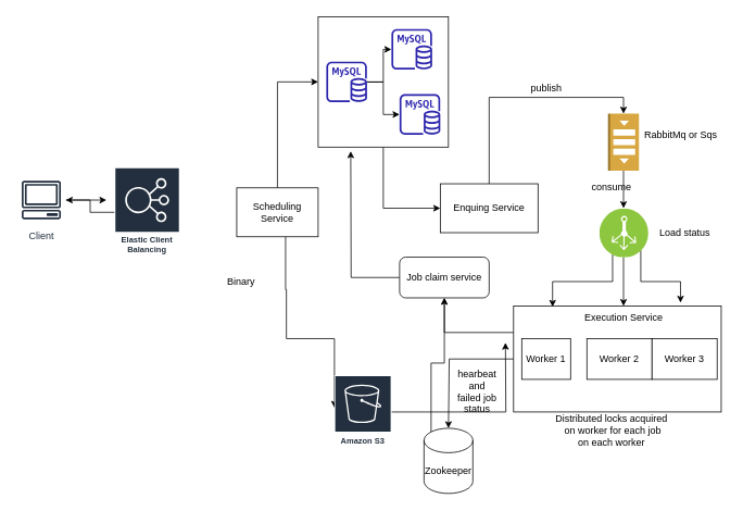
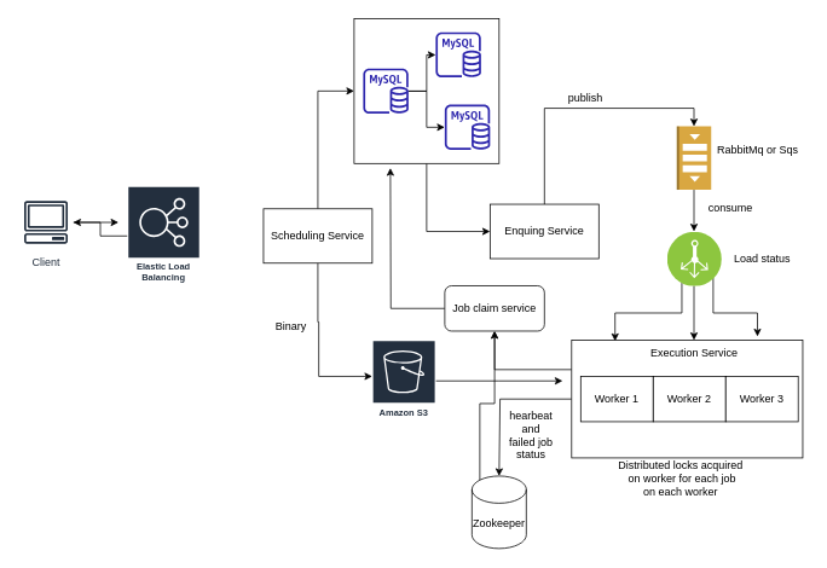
- <mxCell id="23" value="publish" style="text;html=1;align=center;verticalAlign=middle;resizable=0;points=[];autosize=1;strokeColor=none;fillColor=none;" vertex="1" parent="1"><mxGeometry x="640" y="93" width="60" height="30" as="geometry" /></mxCell>
+ <mxCell id="23" value="publish" style="text;html=1;align=center;verticalAlign=middle;resizable=0;points=[];autosize=1;strokeColor=none;fillColor=none;" vertex="1" parent="1"><mxGeometry x="615" y="93" width="60" height="30" as="geometry" /></mxCell>
- <mxCell id="29" value="consume" style="text;html=1;align=center;verticalAlign=middle;resizable=0;points=[];autosize=1;strokeColor=none;fillColor=none;" vertex="1" parent="1"><mxGeometry x="715" y="215" width="70" height="30" as="geometry" /></mxCell>
+ <mxCell id="29" value="consume" style="text;html=1;align=center;verticalAlign=middle;resizable=0;points=[];autosize=1;strokeColor=none;fillColor=none;" vertex="1" parent="1"><mxGeometry x="770" y="215" width="70" height="30" as="geometry" /></mxCell>
- <mxCell id="9" value="Scheduling Service" style="rounded=0;whiteSpace=wrap;html=1;" vertex="1" parent="1"><mxGeometry x="290" y="230" width="100" height="60" as="geometry" /></mxCell>
+ <mxCell id="9" value="Scheduling Service" style="rounded=0;whiteSpace=wrap;html=1;" vertex="1" parent="1"><mxGeometry x="290" y="230" width="120" height="60" as="geometry" /></mxCell>
- <mxCell id="6" value="Elastic Client Balancing" style="sketch=0;outlineConnect=0;fontColor=#232F3E;gradientColor=none;strokeColor=#ffffff;fillColor=#232F3E;dashed=0;verticalLabelPosition=middle;verticalAlign=bottom;align=center;html=1;whiteSpace=wrap;fontSize=10;fontStyle=1;spacing=3;shape=mxgraph.aws4.productIcon;prIcon=mxgraph.aws4.elastic_load_balancing;" vertex="1" parent="1"><mxGeometry x="140" y="205" width="80" height="110" as="geometry" /></mxCell>
+ <mxCell id="6" value="Elastic Load Balancing" style="sketch=0;outlineConnect=0;fontColor=#232F3E;gradientColor=none;strokeColor=#ffffff;fillColor=#232F3E;dashed=0;verticalLabelPosition=middle;verticalAlign=bottom;align=center;html=1;whiteSpace=wrap;fontSize=10;fontStyle=1;spacing=3;shape=mxgraph.aws4.productIcon;prIcon=mxgraph.aws4.elastic_load_balancing;" vertex="1" parent="1"><mxGeometry x="140" y="205" width="80" height="110" as="geometry" /></mxCell>
- <mxCell id="12" value="Binary" style="text;html=1;align=center;verticalAlign=middle;resizable=0;points=[];autosize=1;strokeColor=none;fillColor=none;" vertex="1" parent="1"><mxGeometry x="265" y="330" width="60" height="30" as="geometry" /></mxCell>
+ <mxCell id="12" value="Binary" style="text;html=1;align=center;verticalAlign=middle;resizable=0;points=[];autosize=1;strokeColor=none;fillColor=none;" vertex="1" parent="1"><mxGeometry x="290" y="345" width="60" height="30" as="geometry" /></mxCell>
- <mxCell id="35" value="Worker 1" style="rounded=0;whiteSpace=wrap;html=1;" vertex="1" parent="1"><mxGeometry x="640" y="415" width="60" height="50" as="geometry" /></mxCell>
+ <mxCell id="35" value="Worker 1" style="rounded=0;whiteSpace=wrap;html=1;" vertex="1" parent="1"><mxGeometry x="640" y="415" width="80" height="50" as="geometry" /></mxCell>
- <mxCell id="11" value="Amazon S3" style="sketch=0;outlineConnect=0;fontColor=#232F3E;gradientColor=none;strokeColor=#ffffff;fillColor=#232F3E;dashed=0;verticalLabelPosition=middle;verticalAlign=bottom;align=center;html=1;whiteSpace=wrap;fontSize=10;fontStyle=1;spacing=3;shape=mxgraph.aws4.productIcon;prIcon=mxgraph.aws4.s3;" vertex="1" parent="1"><mxGeometry x="410" y="460" width="70" height="90" as="geometry" /></mxCell>
+ <mxCell id="11" value="Amazon S3" style="sketch=0;outlineConnect=0;fontColor=#232F3E;gradientColor=none;strokeColor=#ffffff;fillColor=#232F3E;dashed=0;verticalLabelPosition=middle;verticalAlign=bottom;align=center;html=1;whiteSpace=wrap;fontSize=10;fontStyle=1;spacing=3;shape=mxgraph.aws4.productIcon;prIcon=mxgraph.aws4.s3;" vertex="1" parent="1"><mxGeometry x="410" y="375" width="70" height="90" as="geometry" /></mxCell>
